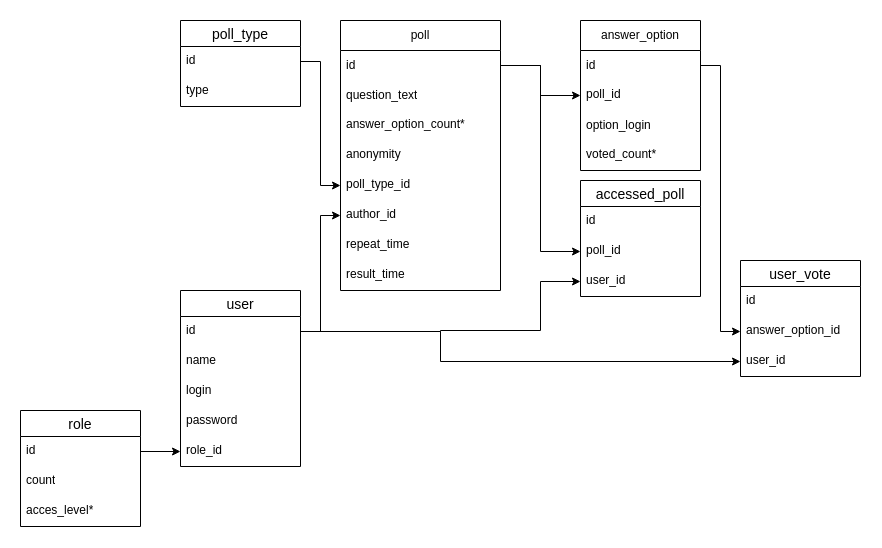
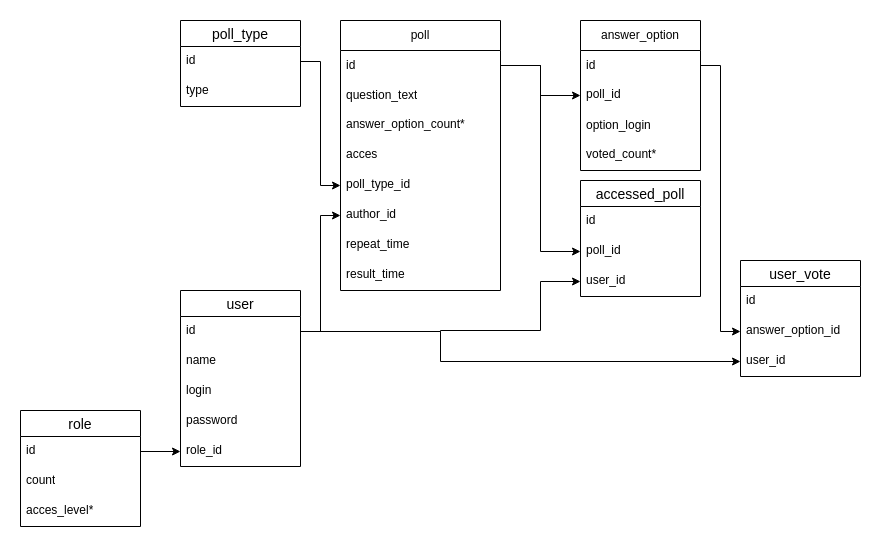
- <mxCell id="6" value="anonymity" style="text;strokeColor=none;fillColor=none;spacingLeft=4;spacingRight=4;overflow=hidden;rotatable=0;points=[[0,0.5],[1,0.5]];portConstraint=eastwest;fontSize=12;whiteSpace=wrap;html=1;" parent="2" vertex="1"><mxGeometry y="120" width="160" height="30" as="geometry" /></mxCell>
+ <mxCell id="6" value="acces" style="text;strokeColor=none;fillColor=none;spacingLeft=4;spacingRight=4;overflow=hidden;rotatable=0;points=[[0,0.5],[1,0.5]];portConstraint=eastwest;fontSize=12;whiteSpace=wrap;html=1;" parent="2" vertex="1"><mxGeometry y="120" width="160" height="30" as="geometry" /></mxCell>
